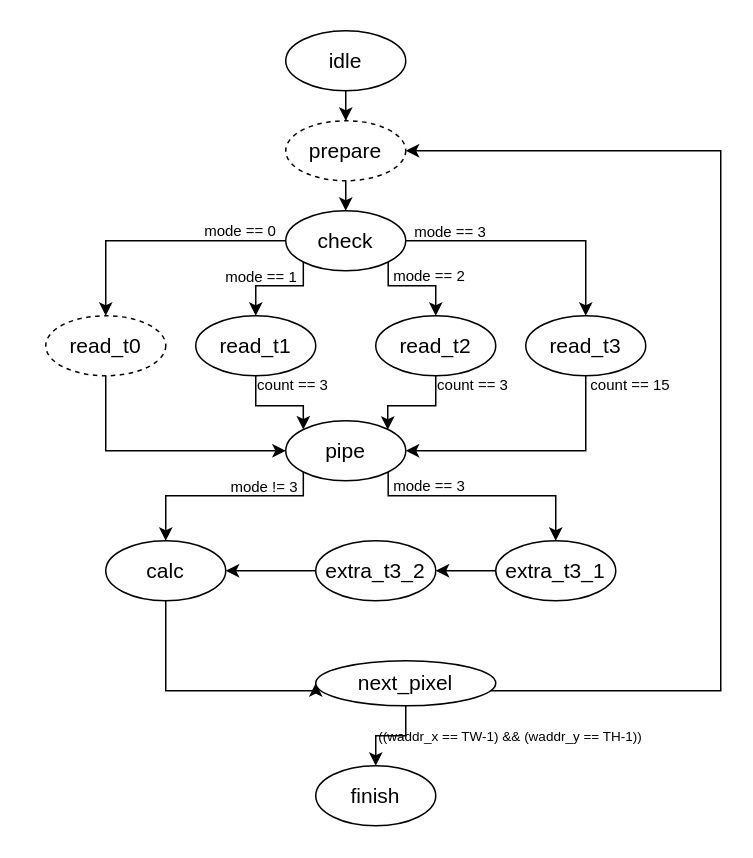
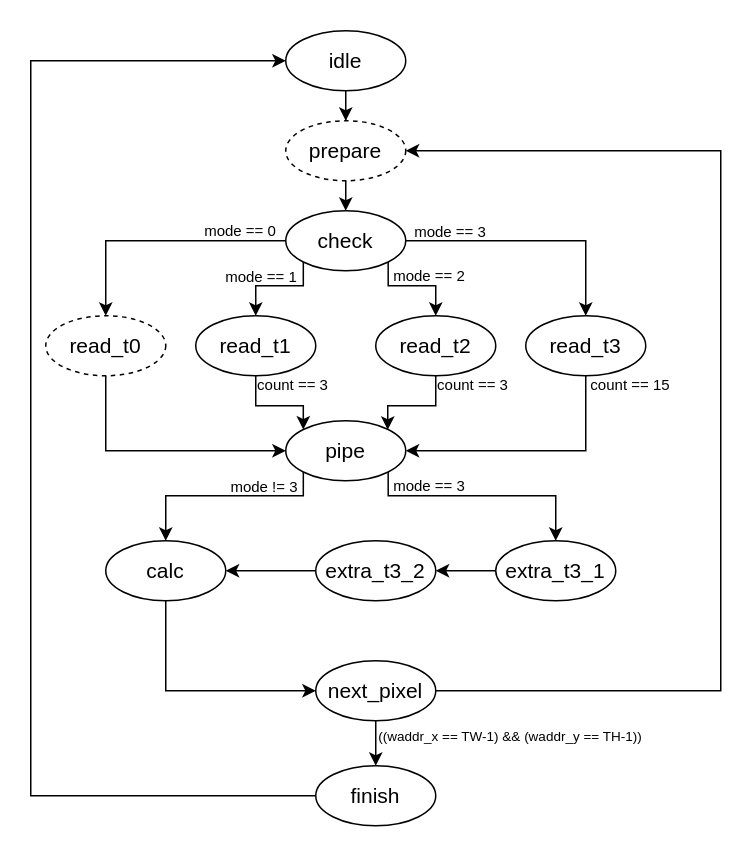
+ <mxCell id="40" style="edgeStyle=orthogonalEdgeStyle;rounded=0;orthogonalLoop=1;jettySize=auto;html=1;entryX=0;entryY=0.5;entryDx=0;entryDy=0;" edge="1" parent="1" source="41" target="3"><mxGeometry relative="1" as="geometry"><Array as="points"><mxPoint x="20" y="530" /><mxPoint x="20" y="40" /></Array></mxGeometry></mxCell>
- <mxCell id="34" value="&lt;span style=&quot;font-size: 14px;&quot;&gt;next_pixel&lt;/span&gt;" style="ellipse;whiteSpace=wrap;html=1;" vertex="1" parent="1"><mxGeometry x="210" y="440" width="120" height="30" as="geometry" /></mxCell>
+ <mxCell id="34" value="&lt;span style=&quot;font-size: 14px;&quot;&gt;next_pixel&lt;/span&gt;" style="ellipse;whiteSpace=wrap;html=1;" vertex="1" parent="1"><mxGeometry x="210" y="440" width="80" height="40" as="geometry" /></mxCell>
